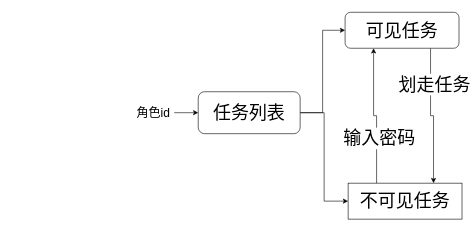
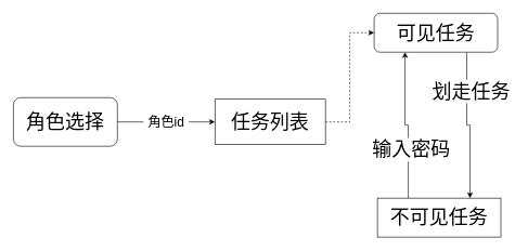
- <mxCell id="5" style="edgeStyle=orthogonalEdgeStyle;rounded=0;orthogonalLoop=1;jettySize=auto;html=1;entryX=0;entryY=0.5;entryDx=0;entryDy=0;fontSize=30;" edge="1" parent="1" source="6" target="11"><mxGeometry relative="1" as="geometry" /></mxCell>
+ <mxCell id="5" style="edgeStyle=orthogonalEdgeStyle;rounded=0;orthogonalLoop=1;jettySize=auto;html=1;entryX=0;entryY=0.5;entryDx=0;entryDy=0;fontSize=30;dashed=1;" edge="1" parent="1" source="6" target="11"><mxGeometry relative="1" as="geometry" /></mxCell>
+ <mxCell id="3" value="&lt;font style=&quot;font-size: 30px&quot;&gt;角色选择&lt;/font&gt;" style="rounded=1;whiteSpace=wrap;html=1;" vertex="1" parent="1"><mxGeometry x="20" y="150" width="160" height="75" as="geometry" /></mxCell>
+ <mxCell id="8" value="" style="edgeStyle=orthogonalEdgeStyle;rounded=0;orthogonalLoop=1;jettySize=auto;html=1;endArrow=none;" edge="1" parent="1" source="3" target="7"><mxGeometry relative="1" as="geometry"><mxPoint x="490" y="210" as="sourcePoint" /><mxPoint x="570" y="210" as="targetPoint" /></mxGeometry></mxCell>
- <mxCell id="6" value="&lt;font style=&quot;font-size: 30px&quot;&gt;任务列表&lt;/font&gt;" style="rounded=1;whiteSpace=wrap;html=1;" vertex="1" parent="1"><mxGeometry x="330" y="152.5" width="170" height="70" as="geometry" /></mxCell>
+ <mxCell id="6" value="&lt;font style=&quot;font-size: 30px&quot;&gt;任务列表&lt;/font&gt;" style="whiteSpace=wrap;html=1;rounded=0;" vertex="1" parent="1"><mxGeometry x="330" y="152.5" width="170" height="70" as="geometry" /></mxCell>
- <mxCell id="4" style="edgeStyle=orthogonalEdgeStyle;rounded=0;orthogonalLoop=1;jettySize=auto;html=1;entryX=0;entryY=0.5;entryDx=0;entryDy=0;fontSize=30;" edge="1" parent="1" source="6" target="14"><mxGeometry relative="1" as="geometry" /></mxCell>
